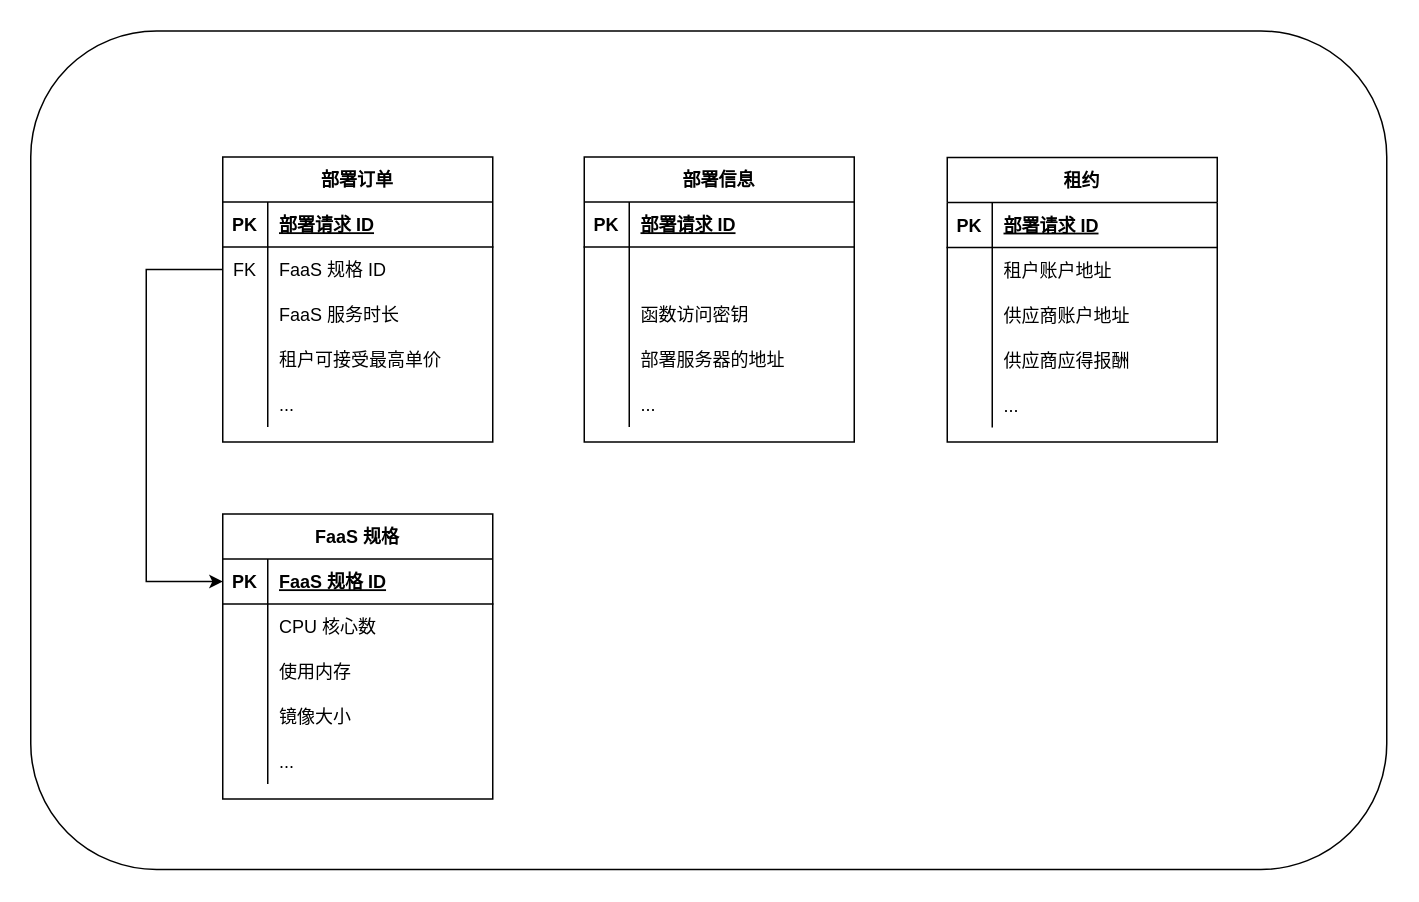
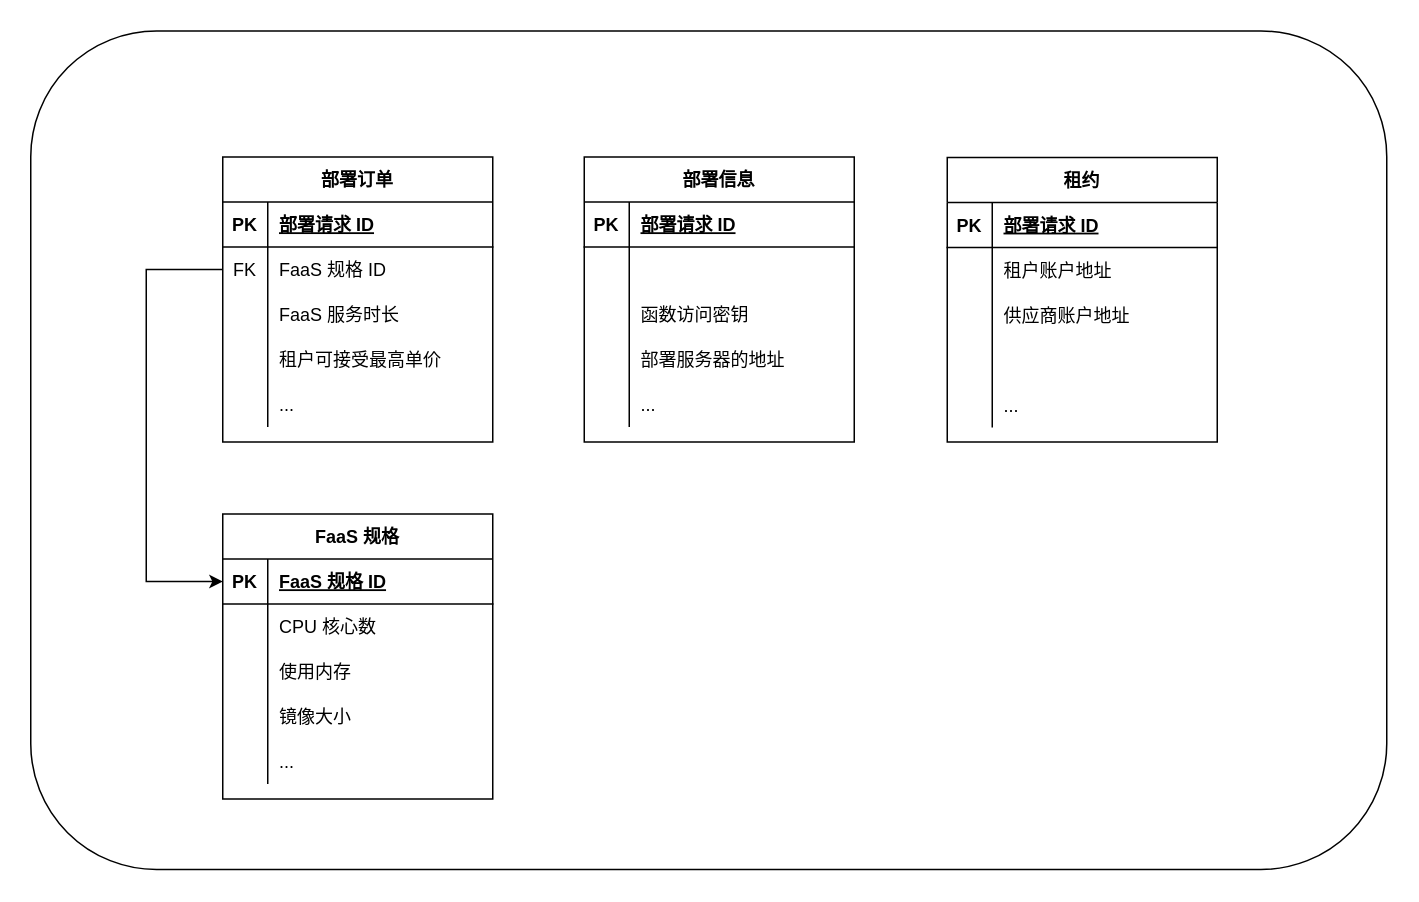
- <mxCell id="46" value="供应商应得报酬" style="shape=partialRectangle;connectable=0;fillColor=none;top=0;left=0;bottom=0;right=0;align=left;spacingLeft=6;overflow=hidden;" parent="44" vertex="1"><mxGeometry x="30" width="150" height="30" as="geometry" /></mxCell>
